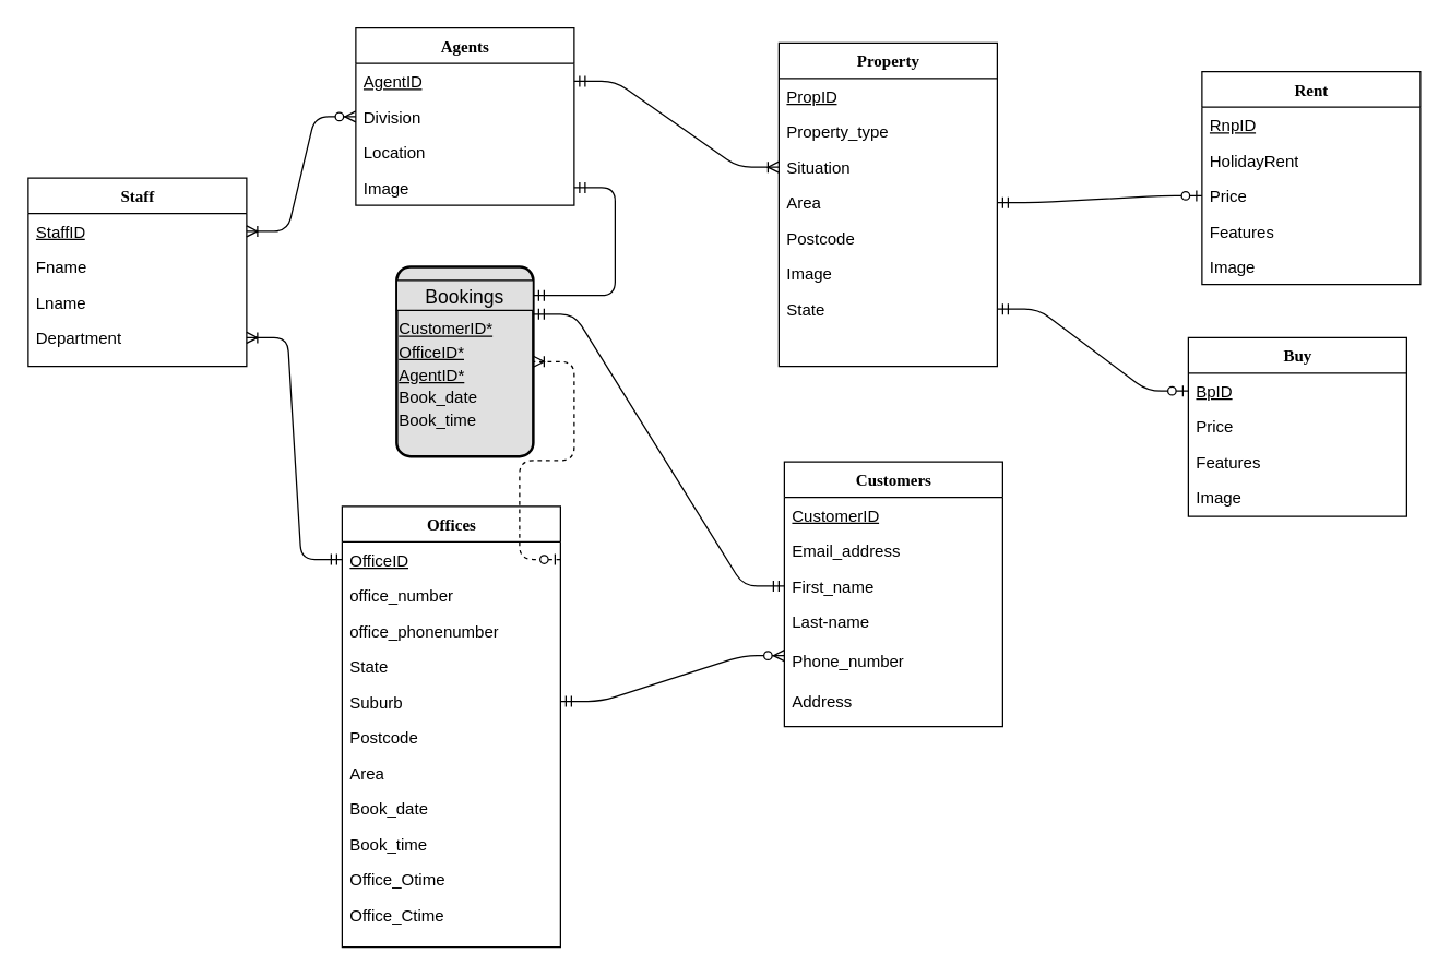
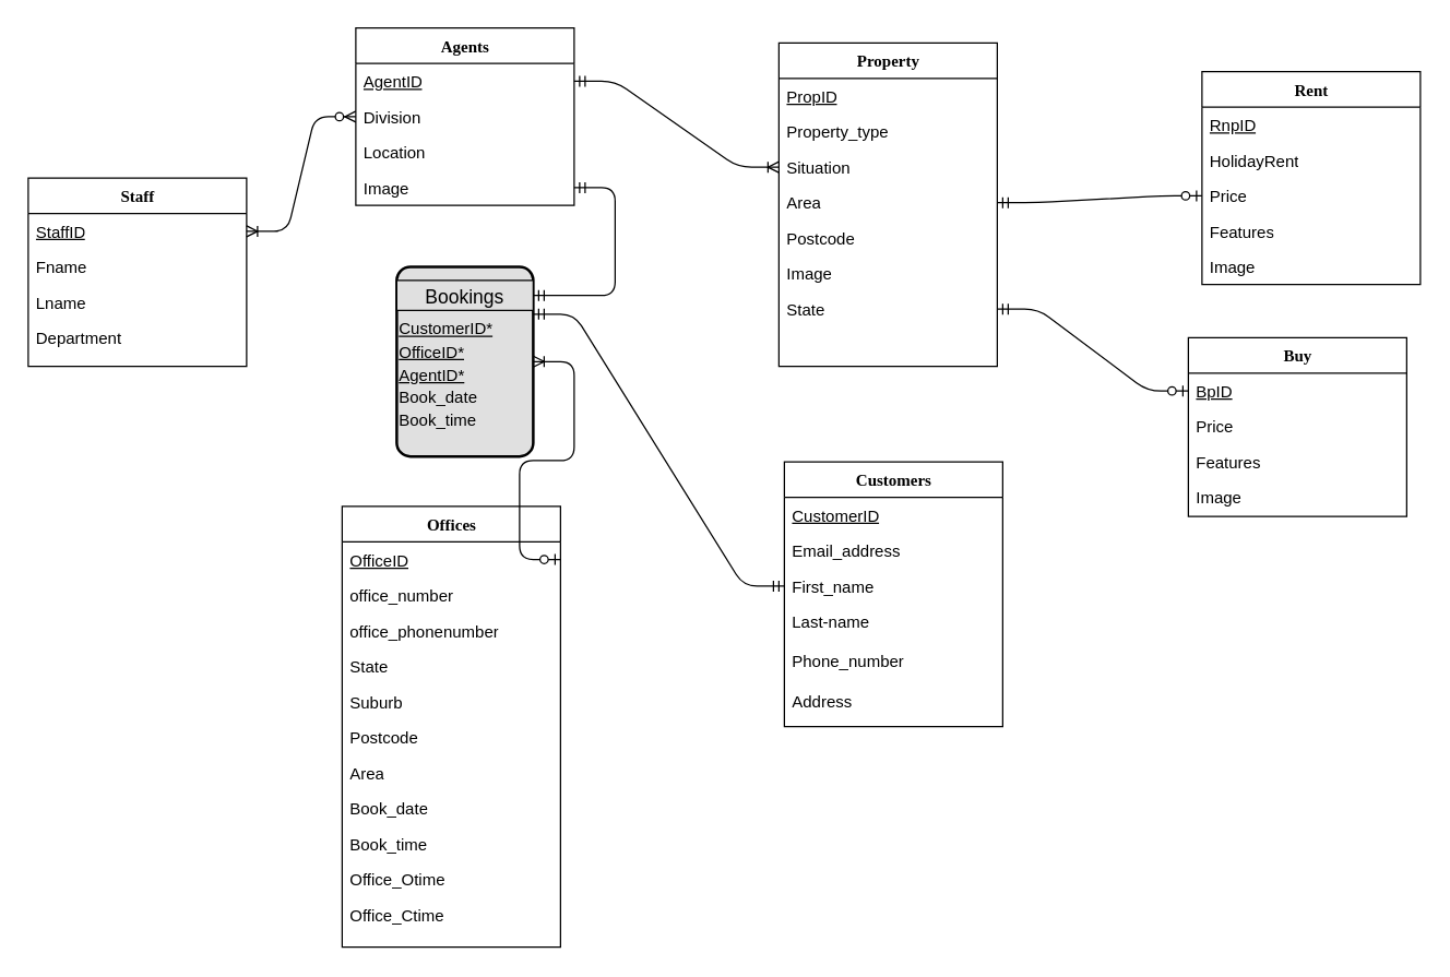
- <mxCell id="52" value="" parent="1" style="edgeStyle=entityRelationEdgeStyle;fontSize=12;html=1;endArrow=ERoneToMany;startArrow=ERmandOne;" source="19" edge="1" target="42"><mxGeometry as="geometry" width="100" height="100" relative="1"><mxPoint as="sourcePoint" x="10" y="868" /><mxPoint as="targetPoint" x="180" y="299" /></mxGeometry></mxCell>
- <mxCell id="55" value="" parent="1" style="edgeStyle=entityRelationEdgeStyle;fontSize=12;html=1;endArrow=ERoneToMany;startArrow=ERzeroToOne;exitX=1;exitY=0.5;exitDx=0;exitDy=0;dashed=1;" source="19" edge="1" target="57"><mxGeometry as="geometry" width="100" height="100" relative="1"><mxPoint as="sourcePoint" x="400" y="420" /><mxPoint as="targetPoint" x="430" y="302" /></mxGeometry></mxCell>
+ <mxCell id="55" value="" parent="1" style="edgeStyle=entityRelationEdgeStyle;fontSize=12;html=1;endArrow=ERoneToMany;startArrow=ERzeroToOne;exitX=1;exitY=0.5;exitDx=0;exitDy=0;" source="19" edge="1" target="57"><mxGeometry as="geometry" width="100" height="100" relative="1"><mxPoint as="sourcePoint" x="400" y="420" /><mxPoint as="targetPoint" x="430" y="302" /></mxGeometry></mxCell>
- <mxCell id="56" value="" parent="1" style="edgeStyle=entityRelationEdgeStyle;fontSize=12;html=1;endArrow=ERzeroToMany;startArrow=ERmandOne;" source="23" edge="1" target="6"><mxGeometry as="geometry" width="100" height="100" relative="1"><mxPoint as="sourcePoint" x="474" y="690" /><mxPoint as="targetPoint" x="574" y="590" /></mxGeometry></mxCell>
